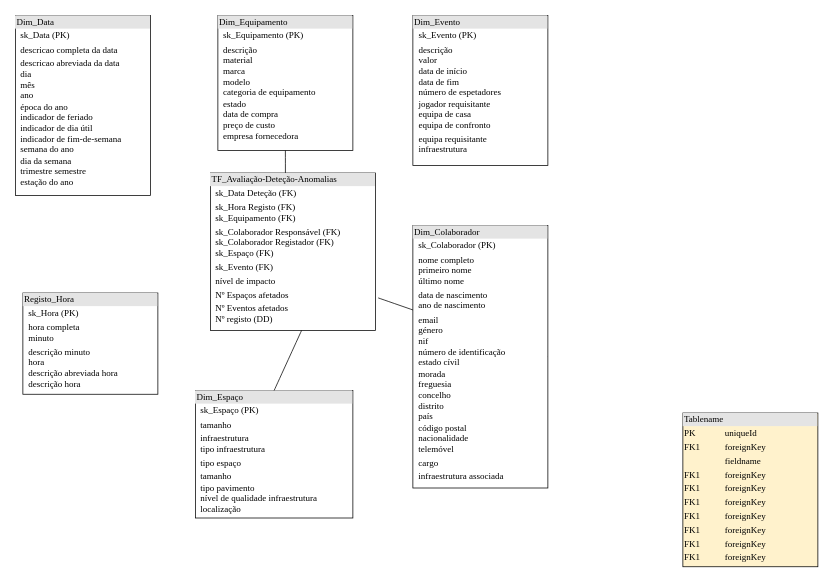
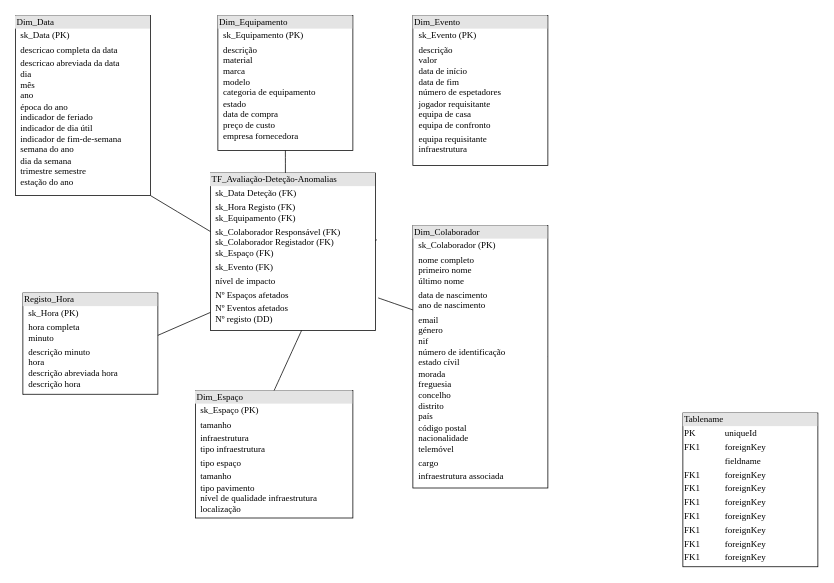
+ <mxCell id="7" value="" style="endArrow=none;html=1;rounded=0;fontSize=12;startSize=14;endSize=14;sourcePerimeterSpacing=8;targetPerimeterSpacing=8;curved=1;exitX=1;exitY=1;exitDx=0;exitDy=0;entryX=1;entryY=1;entryDx=0;entryDy=0;" edge="1" parent="1" source="11" target="4"><mxGeometry width="50" height="50" relative="1" as="geometry"><mxPoint x="300" y="300" as="sourcePoint" /><mxPoint x="160" y="180" as="targetPoint" /></mxGeometry></mxCell>
+ <mxCell id="10" value="" style="endArrow=none;html=1;rounded=0;fontSize=12;startSize=14;endSize=14;sourcePerimeterSpacing=8;targetPerimeterSpacing=8;curved=1;exitX=0;exitY=1;exitDx=0;exitDy=0;entryX=1.009;entryY=0.424;entryDx=0;entryDy=0;entryPerimeter=0;" edge="1" parent="1" source="12" target="11"><mxGeometry width="50" height="50" relative="1" as="geometry"><mxPoint x="190" y="430" as="sourcePoint" /><mxPoint x="240" y="380" as="targetPoint" /></mxGeometry></mxCell>
- <mxCell id="3" value="&lt;div style=&quot;box-sizing: border-box ; width: 100% ; background: #e4e4e4 ; padding: 2px&quot;&gt;Tablename&lt;/div&gt;&lt;table style=&quot;width: 100% ; font-size: 1em&quot; cellpadding=&quot;2&quot; cellspacing=&quot;0&quot;&gt;&lt;tbody&gt;&lt;tr&gt;&lt;td&gt;PK&lt;/td&gt;&lt;td&gt;uniqueId&lt;/td&gt;&lt;/tr&gt;&lt;tr&gt;&lt;td&gt;FK1&lt;/td&gt;&lt;td&gt;foreignKey&lt;/td&gt;&lt;/tr&gt;&lt;tr&gt;&lt;td&gt;&lt;/td&gt;&lt;td&gt;fieldname&lt;/td&gt;&lt;/tr&gt;&lt;tr&gt;&lt;td&gt;FK1&lt;br&gt;&lt;/td&gt;&lt;td&gt;foreignKey&lt;br&gt;&lt;/td&gt;&lt;/tr&gt;&lt;tr&gt;&lt;td&gt;FK1&lt;br&gt;&lt;/td&gt;&lt;td&gt;foreignKey&lt;br&gt;&lt;/td&gt;&lt;/tr&gt;&lt;tr&gt;&lt;td&gt;FK1&lt;br&gt;&lt;/td&gt;&lt;td&gt;foreignKey&lt;br&gt;&lt;/td&gt;&lt;/tr&gt;&lt;tr&gt;&lt;td&gt;FK1&lt;br&gt;&lt;/td&gt;&lt;td&gt;foreignKey&lt;br&gt;&lt;/td&gt;&lt;/tr&gt;&lt;tr&gt;&lt;td&gt;FK1&lt;br&gt;&lt;/td&gt;&lt;td&gt;foreignKey&lt;br&gt;&lt;/td&gt;&lt;/tr&gt;&lt;tr&gt;&lt;td&gt;FK1&lt;br&gt;&lt;/td&gt;&lt;td&gt;foreignKey&lt;br&gt;&lt;/td&gt;&lt;/tr&gt;&lt;tr&gt;&lt;td&gt;FK1&lt;br&gt;&lt;/td&gt;&lt;td&gt;foreignKey&lt;br&gt;&lt;/td&gt;&lt;/tr&gt;&lt;/tbody&gt;&lt;/table&gt;" style="verticalAlign=top;align=left;overflow=fill;html=1;rounded=0;shadow=0;comic=0;labelBackgroundColor=none;strokeWidth=1;fontFamily=Verdana;fontSize=12;fillColor=#fff2cc;" parent="1" vertex="1"><mxGeometry x="910" y="550" width="180" height="205" as="geometry" /></mxCell>
+ <mxCell id="3" value="&lt;div style=&quot;box-sizing: border-box ; width: 100% ; background: #e4e4e4 ; padding: 2px&quot;&gt;Tablename&lt;/div&gt;&lt;table style=&quot;width: 100% ; font-size: 1em&quot; cellpadding=&quot;2&quot; cellspacing=&quot;0&quot;&gt;&lt;tbody&gt;&lt;tr&gt;&lt;td&gt;PK&lt;/td&gt;&lt;td&gt;uniqueId&lt;/td&gt;&lt;/tr&gt;&lt;tr&gt;&lt;td&gt;FK1&lt;/td&gt;&lt;td&gt;foreignKey&lt;/td&gt;&lt;/tr&gt;&lt;tr&gt;&lt;td&gt;&lt;/td&gt;&lt;td&gt;fieldname&lt;/td&gt;&lt;/tr&gt;&lt;tr&gt;&lt;td&gt;FK1&lt;br&gt;&lt;/td&gt;&lt;td&gt;foreignKey&lt;br&gt;&lt;/td&gt;&lt;/tr&gt;&lt;tr&gt;&lt;td&gt;FK1&lt;br&gt;&lt;/td&gt;&lt;td&gt;foreignKey&lt;br&gt;&lt;/td&gt;&lt;/tr&gt;&lt;tr&gt;&lt;td&gt;FK1&lt;br&gt;&lt;/td&gt;&lt;td&gt;foreignKey&lt;br&gt;&lt;/td&gt;&lt;/tr&gt;&lt;tr&gt;&lt;td&gt;FK1&lt;br&gt;&lt;/td&gt;&lt;td&gt;foreignKey&lt;br&gt;&lt;/td&gt;&lt;/tr&gt;&lt;tr&gt;&lt;td&gt;FK1&lt;br&gt;&lt;/td&gt;&lt;td&gt;foreignKey&lt;br&gt;&lt;/td&gt;&lt;/tr&gt;&lt;tr&gt;&lt;td&gt;FK1&lt;br&gt;&lt;/td&gt;&lt;td&gt;foreignKey&lt;br&gt;&lt;/td&gt;&lt;/tr&gt;&lt;tr&gt;&lt;td&gt;FK1&lt;br&gt;&lt;/td&gt;&lt;td&gt;foreignKey&lt;br&gt;&lt;/td&gt;&lt;/tr&gt;&lt;/tbody&gt;&lt;/table&gt;" style="verticalAlign=top;align=left;overflow=fill;html=1;rounded=0;shadow=0;comic=0;labelBackgroundColor=none;strokeWidth=1;fontFamily=Verdana;fontSize=12" parent="1" vertex="1"><mxGeometry x="910" y="550" width="180" height="205" as="geometry" /></mxCell>
